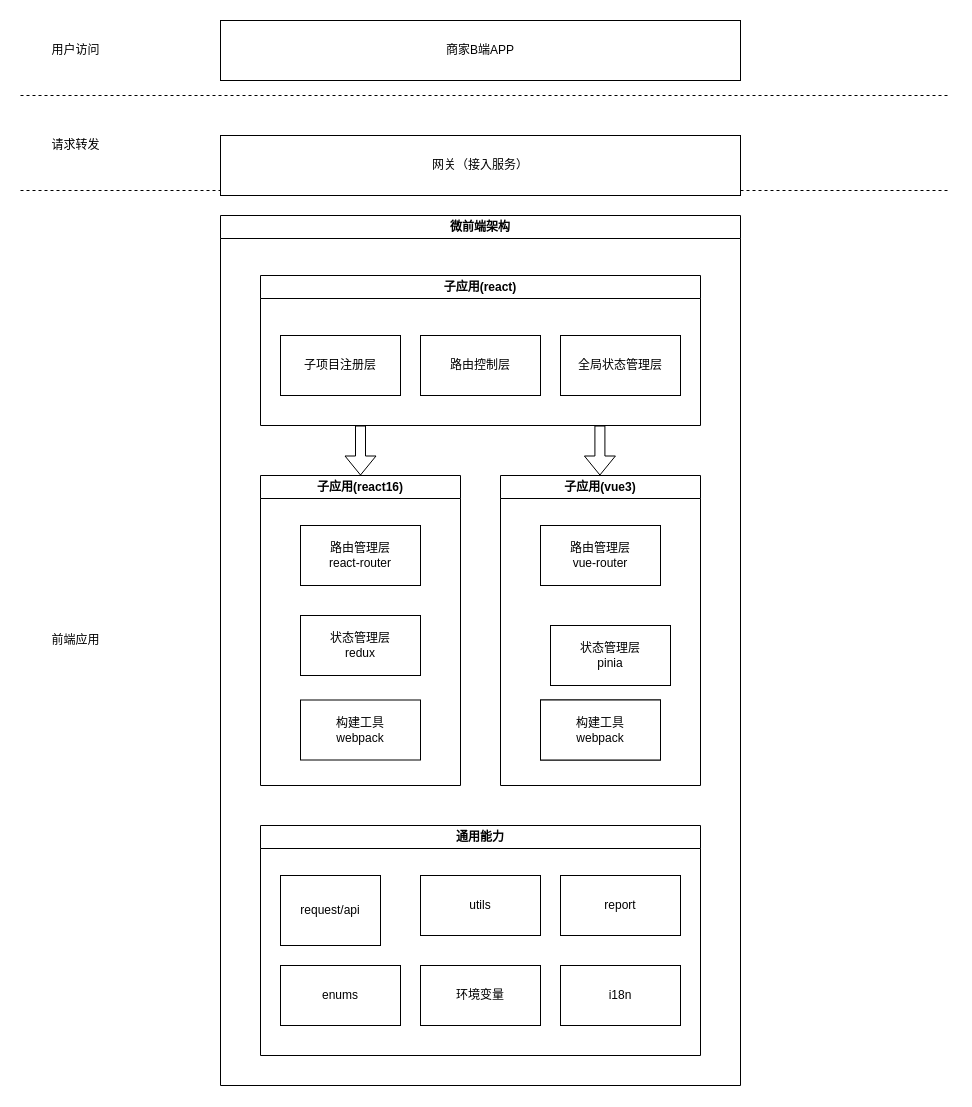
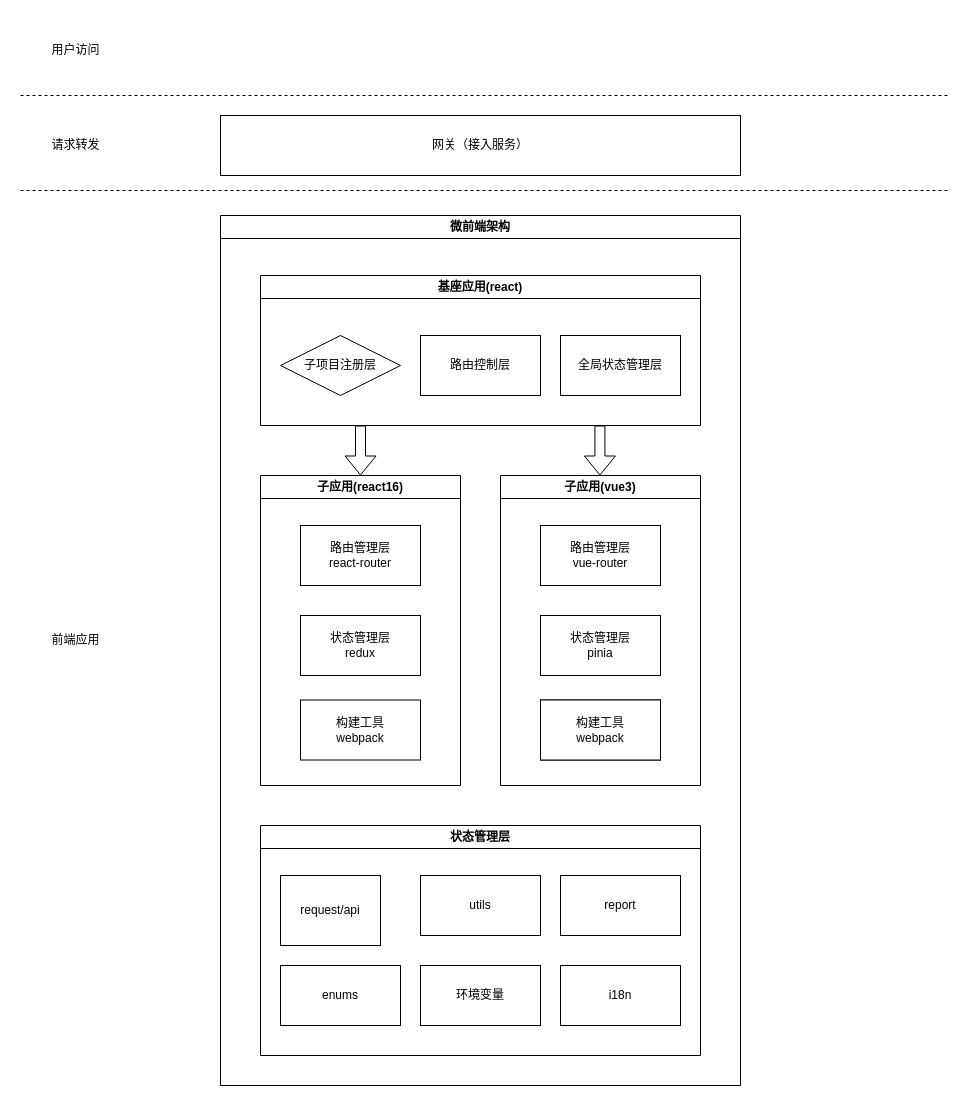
- <mxCell id="27" value="商家B端APP" style="whiteSpace=wrap;html=1;" vertex="1" parent="1"><mxGeometry x="220" y="20" width="520" height="60" as="geometry" /></mxCell>
- <mxCell id="30" value="网关（接入服务）" style="whiteSpace=wrap;html=1;" vertex="1" parent="1"><mxGeometry x="220" y="135" width="520" height="60" as="geometry" /></mxCell>
+ <mxCell id="30" value="网关（接入服务）" style="whiteSpace=wrap;html=1;" vertex="1" parent="1"><mxGeometry x="220" y="115" width="520" height="60" as="geometry" /></mxCell>
- <mxCell id="19" value="子应用(react)" style="swimlane;whiteSpace=wrap;html=1;" vertex="1" parent="2"><mxGeometry x="40" y="60" width="440" height="150" as="geometry" /></mxCell>
+ <mxCell id="19" value="基座应用(react)" style="swimlane;whiteSpace=wrap;html=1;" vertex="1" parent="2"><mxGeometry x="40" y="60" width="440" height="150" as="geometry" /></mxCell>
- <mxCell id="20" value="子项目注册层" style="whiteSpace=wrap;html=1;" vertex="1" parent="19"><mxGeometry x="20" y="60" width="120" height="60" as="geometry" /></mxCell>
+ <mxCell id="20" value="子项目注册层" style="rhombus;whiteSpace=wrap;html=1;" vertex="1" parent="19"><mxGeometry x="20" y="60" width="120" height="60" as="geometry" /></mxCell>
- <mxCell id="9" value="状态管理层&lt;div&gt;pinia&lt;/div&gt;" style="whiteSpace=wrap;html=1;" vertex="1" parent="7"><mxGeometry x="50" y="150" width="120" height="60" as="geometry" /></mxCell>
+ <mxCell id="9" value="状态管理层&lt;div&gt;pinia&lt;/div&gt;" style="whiteSpace=wrap;html=1;" vertex="1" parent="7"><mxGeometry x="40" y="140" width="120" height="60" as="geometry" /></mxCell>
- <mxCell id="12" value="通用能力" style="swimlane;whiteSpace=wrap;html=1;" vertex="1" parent="2"><mxGeometry x="40" y="610" width="440" height="230" as="geometry" /></mxCell>
+ <mxCell id="12" value="状态管理层" style="swimlane;whiteSpace=wrap;html=1;" vertex="1" parent="2"><mxGeometry x="40" y="610" width="440" height="230" as="geometry" /></mxCell>
